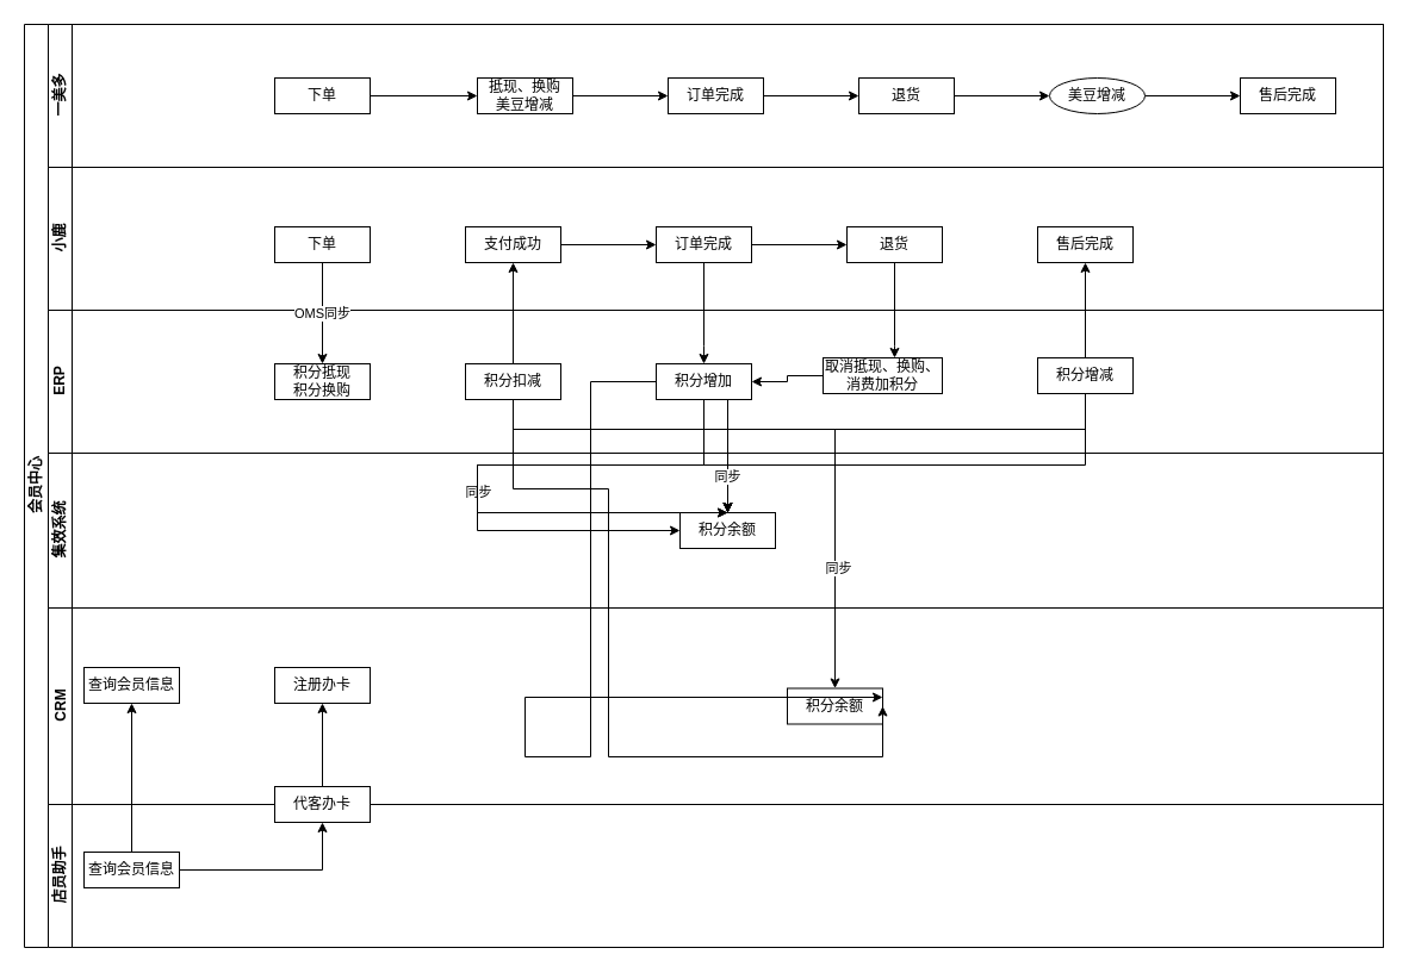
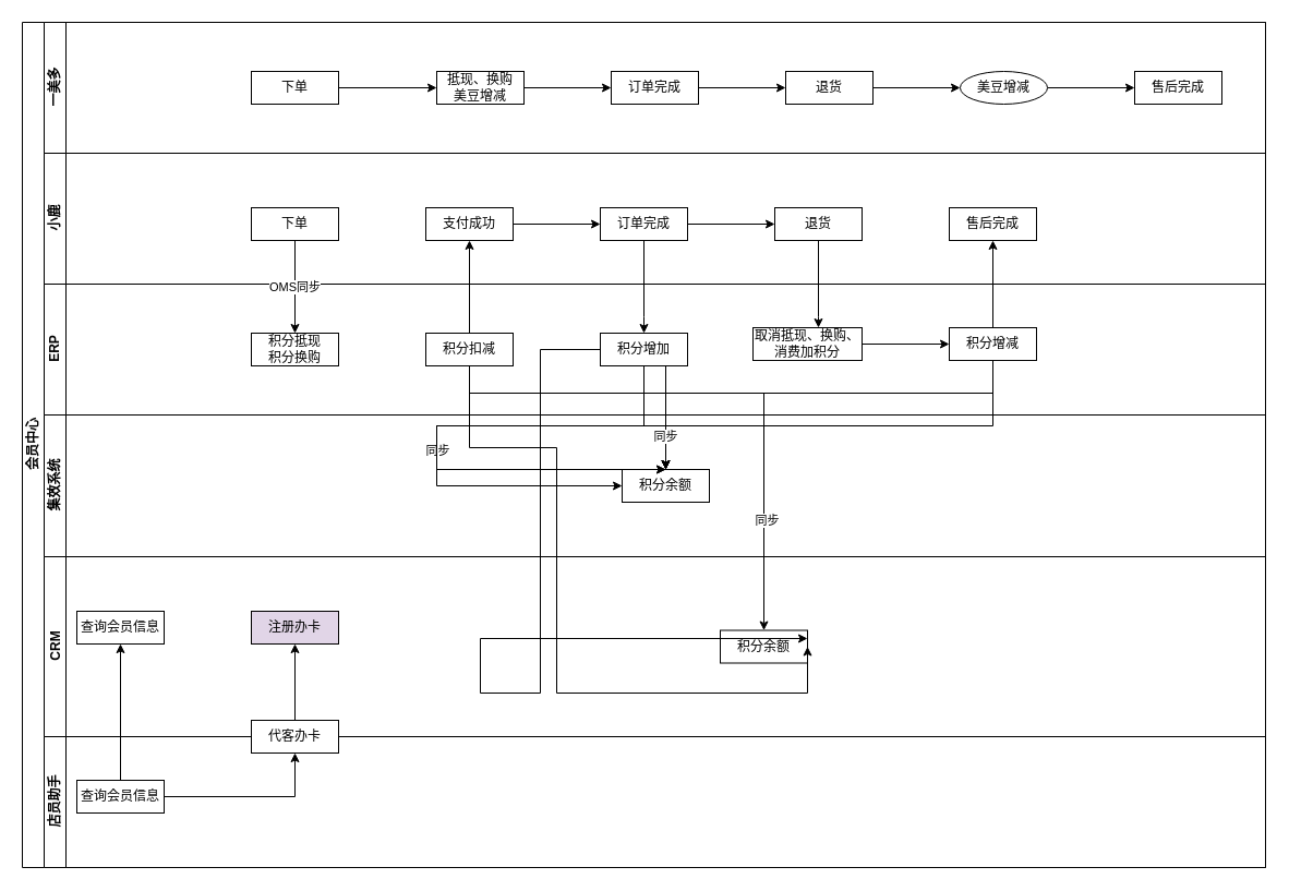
- <mxCell id="49" value="" style="edgeStyle=orthogonalEdgeStyle;rounded=0;orthogonalLoop=1;jettySize=auto;html=1;" edge="1" parent="1" source="50" target="11"><mxGeometry relative="1" as="geometry" /></mxCell>
+ <mxCell id="49" value="" style="edgeStyle=orthogonalEdgeStyle;rounded=0;orthogonalLoop=1;jettySize=auto;html=1;" edge="1" parent="1" source="50" target="54"><mxGeometry relative="1" as="geometry" /></mxCell>
- <mxCell id="17" value="注册办卡" style="rounded=0;whiteSpace=wrap;html=1;" vertex="1" parent="14"><mxGeometry x="190" y="50" width="80" height="30" as="geometry" /></mxCell>
+ <mxCell id="17" value="注册办卡" style="rounded=0;whiteSpace=wrap;html=1;fillColor=#e1d5e7;" vertex="1" parent="14"><mxGeometry x="190" y="50" width="80" height="30" as="geometry" /></mxCell>
